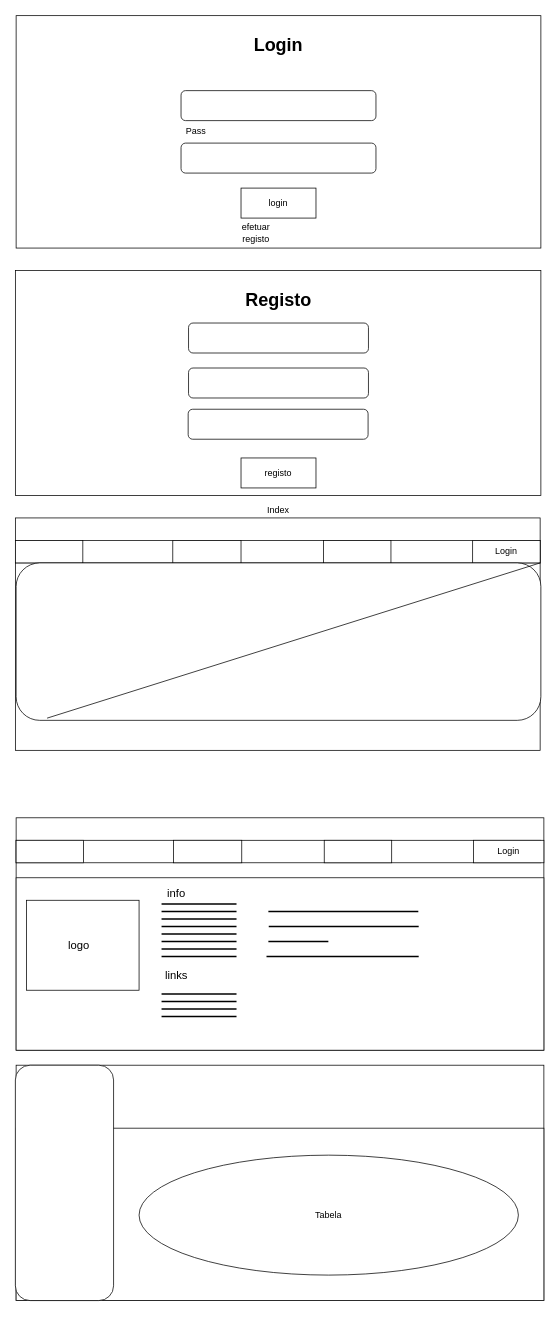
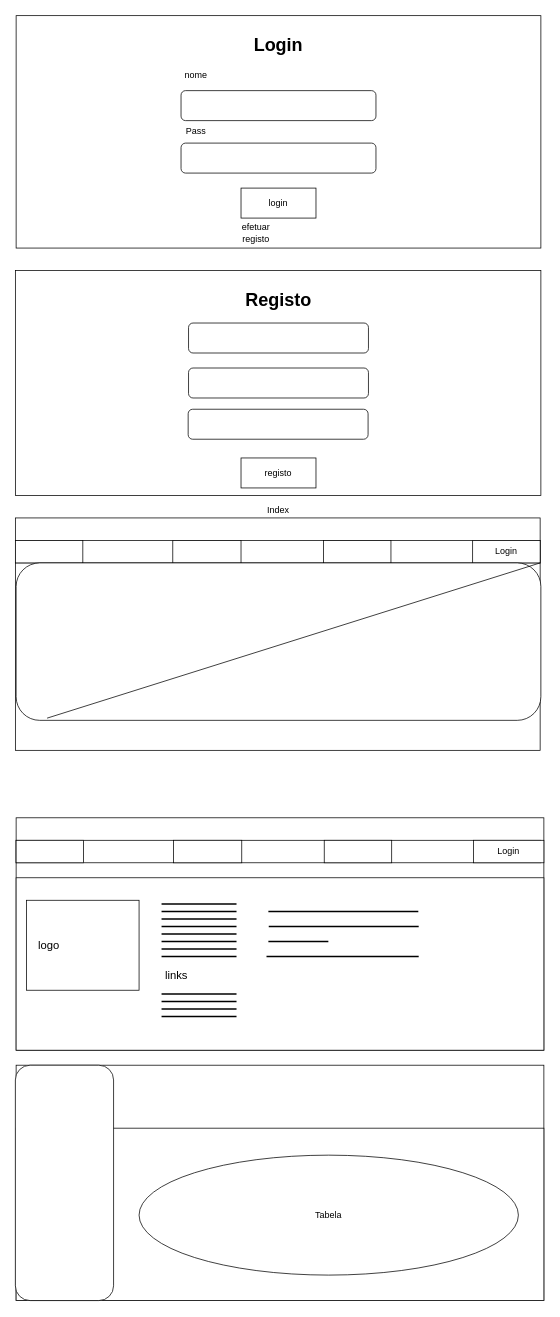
+ <mxCell id="7" value="nome" style="text;html=1;strokeColor=none;fillColor=none;align=center;verticalAlign=middle;whiteSpace=wrap;rounded=0;" parent="1" vertex="1"><mxGeometry x="241" y="90" width="40" height="20" as="geometry" /></mxCell>
- <mxCell id="52" value="info" style="text;html=1;strokeColor=none;fillColor=none;align=center;verticalAlign=middle;whiteSpace=wrap;rounded=0;fontSize=15;" parent="1" vertex="1"><mxGeometry x="215" y="1180" width="40" height="20" as="geometry" /></mxCell>
- <mxCell id="42" value="logo" style="text;html=1;strokeColor=none;fillColor=none;align=center;verticalAlign=middle;whiteSpace=wrap;rounded=0;fontSize=15;" parent="1" vertex="1"><mxGeometry x="85" y="1250" width="40" height="20" as="geometry" /></mxCell>
+ <mxCell id="42" value="logo" style="text;html=1;strokeColor=none;fillColor=none;align=center;verticalAlign=middle;whiteSpace=wrap;rounded=0;fontSize=15;" parent="1" vertex="1"><mxGeometry x="45" y="1250" width="40" height="20" as="geometry" /></mxCell>
